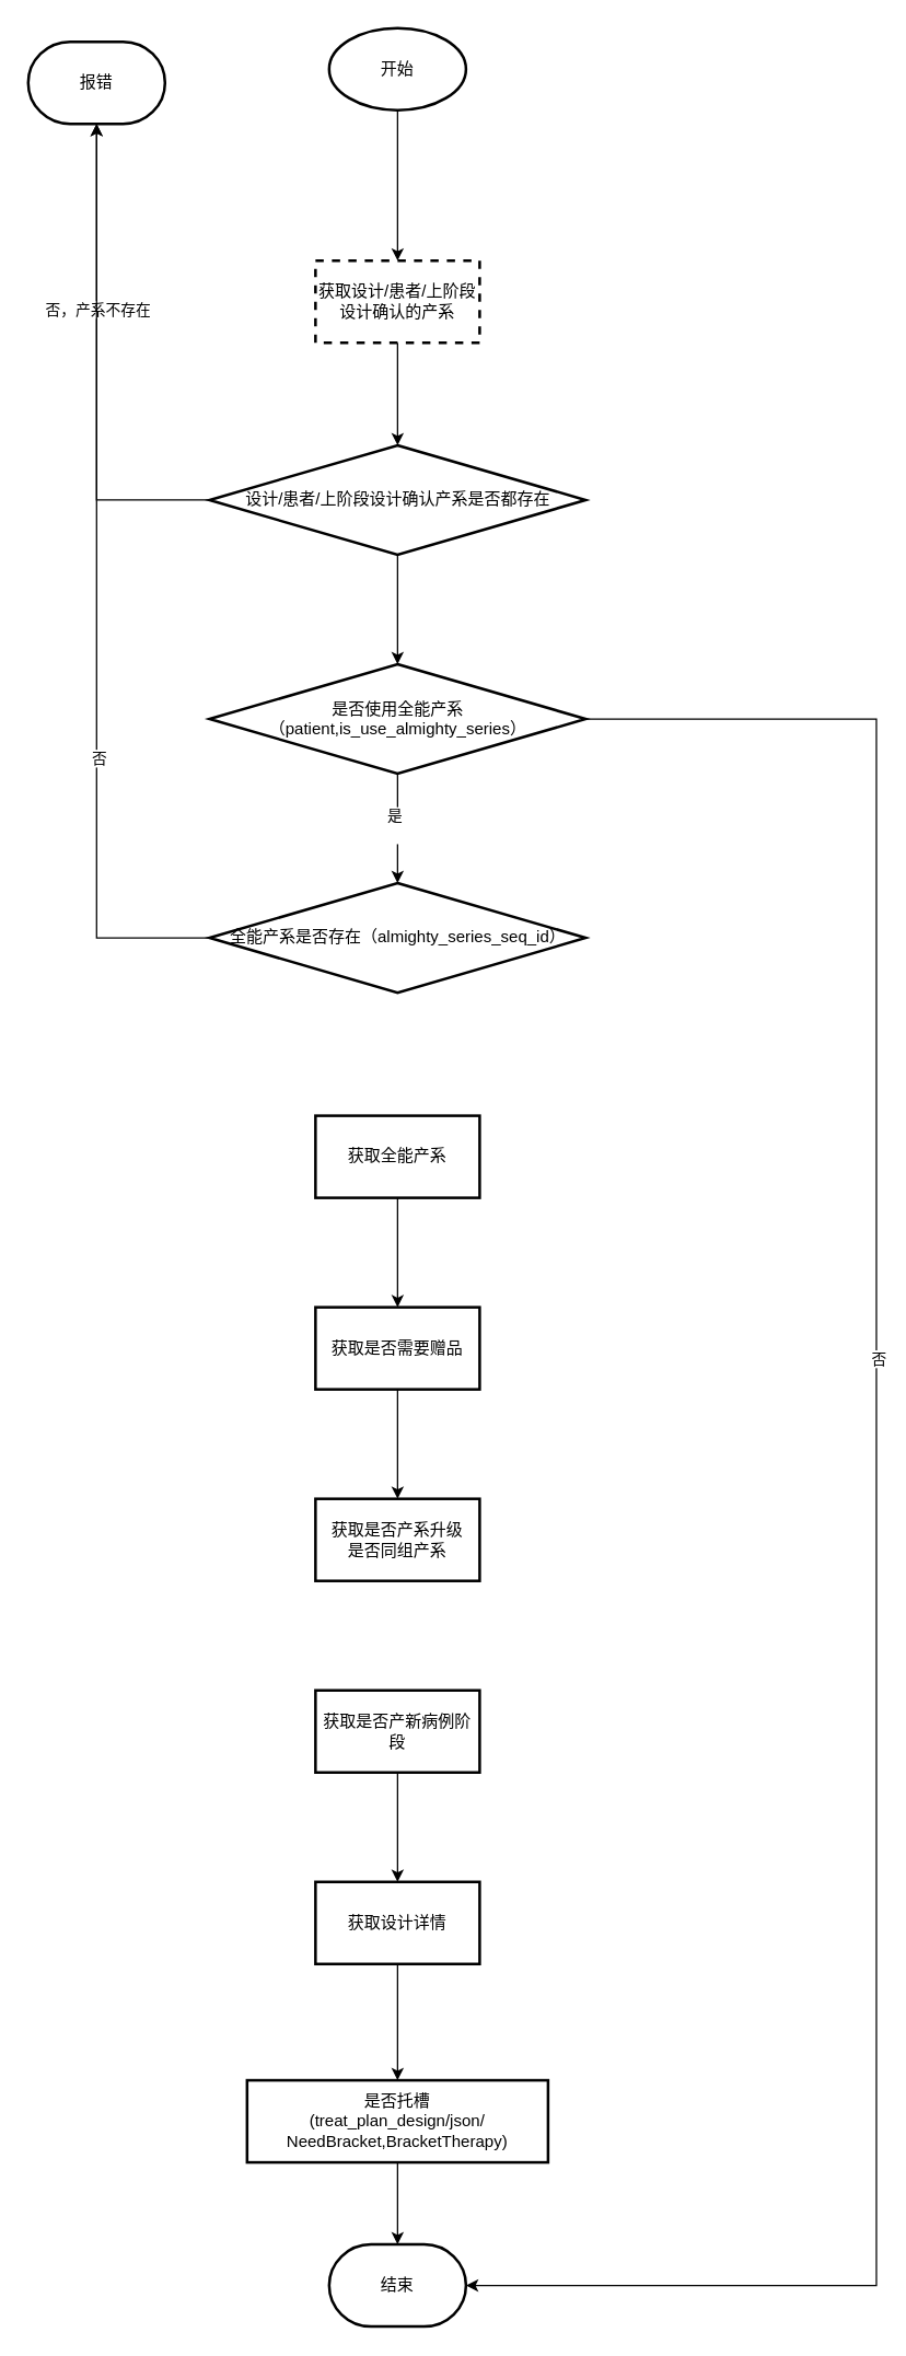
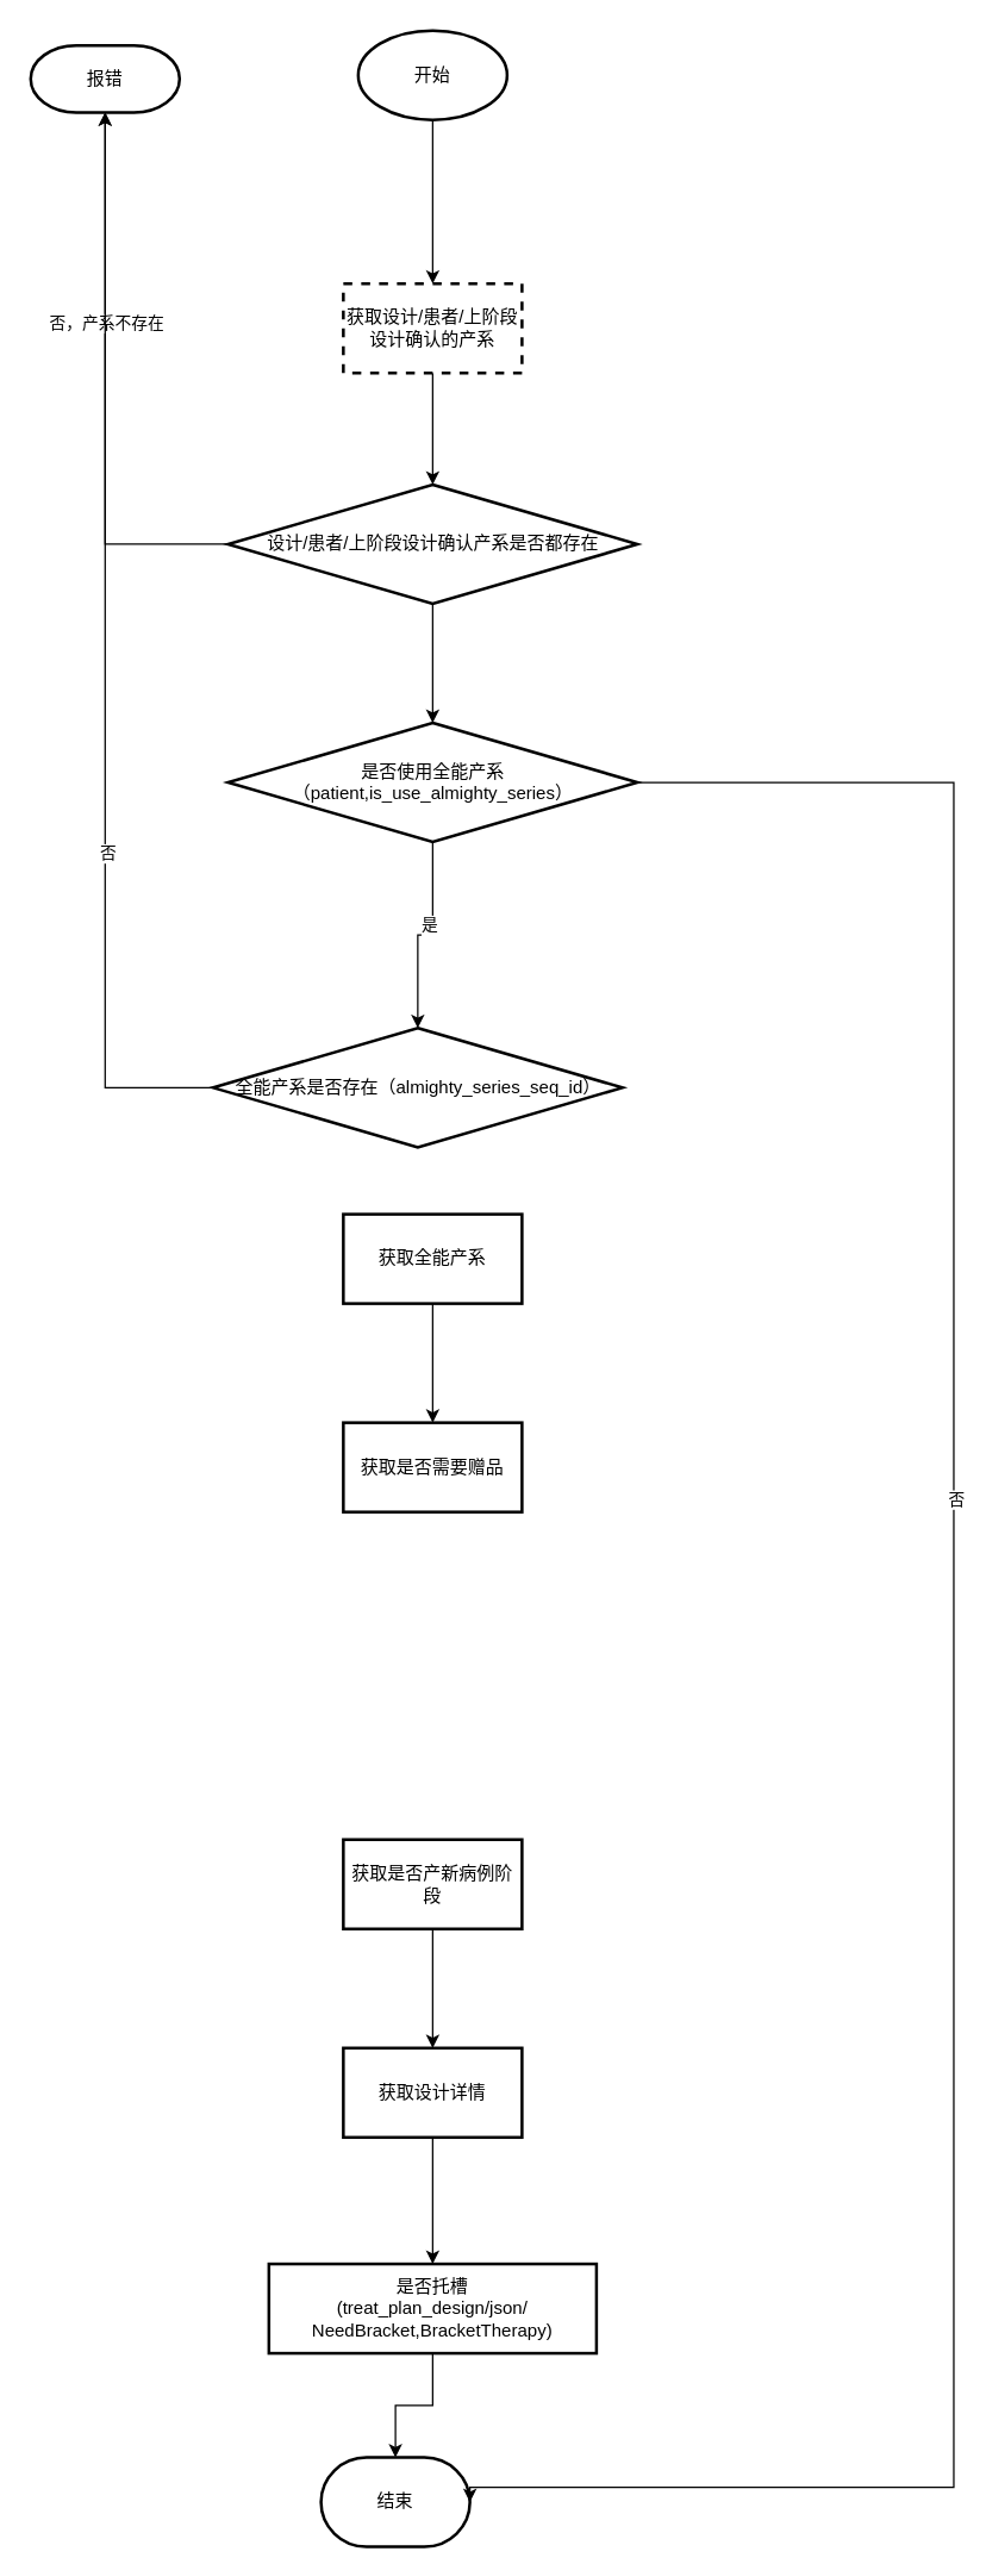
- <mxCell id="8" value="报错" style="strokeWidth=2;html=1;shape=mxgraph.flowchart.terminator;whiteSpace=wrap;" vertex="1" parent="1"><mxGeometry x="20" y="30" width="100" height="60" as="geometry" /></mxCell>
+ <mxCell id="8" value="报错" style="strokeWidth=2;html=1;shape=mxgraph.flowchart.terminator;whiteSpace=wrap;" vertex="1" parent="1"><mxGeometry x="20" y="30" width="100" height="45" as="geometry" /></mxCell>
- <mxCell id="15" value="全能产系是否存在（almighty_series_seq_id）" style="rhombus;whiteSpace=wrap;html=1;strokeWidth=2;" vertex="1" parent="1"><mxGeometry x="152.5" y="645" width="275" height="80" as="geometry" /></mxCell>
+ <mxCell id="15" value="全能产系是否存在（almighty_series_seq_id）" style="rhombus;whiteSpace=wrap;html=1;strokeWidth=2;" vertex="1" parent="1"><mxGeometry x="142.5" y="690" width="275" height="80" as="geometry" /></mxCell>
- <mxCell id="22" value="" style="edgeStyle=orthogonalEdgeStyle;rounded=0;orthogonalLoop=1;jettySize=auto;html=1;" edge="1" parent="1" source="23" target="24"><mxGeometry relative="1" as="geometry" /></mxCell>
- <mxCell id="24" value="获取是否产系升级&lt;div&gt;是否同组产系&lt;/div&gt;" style="whiteSpace=wrap;html=1;strokeWidth=2;" vertex="1" parent="1"><mxGeometry x="230" y="1095" width="120" height="60" as="geometry" /></mxCell>
- <mxCell id="11" value="结束" style="strokeWidth=2;html=1;shape=mxgraph.flowchart.terminator;whiteSpace=wrap;" vertex="1" parent="1"><mxGeometry x="240" y="1640" width="100" height="60" as="geometry" /></mxCell>
+ <mxCell id="11" value="结束" style="strokeWidth=2;html=1;shape=mxgraph.flowchart.terminator;whiteSpace=wrap;" vertex="1" parent="1"><mxGeometry x="215" y="1650" width="100" height="60" as="geometry" /></mxCell>
